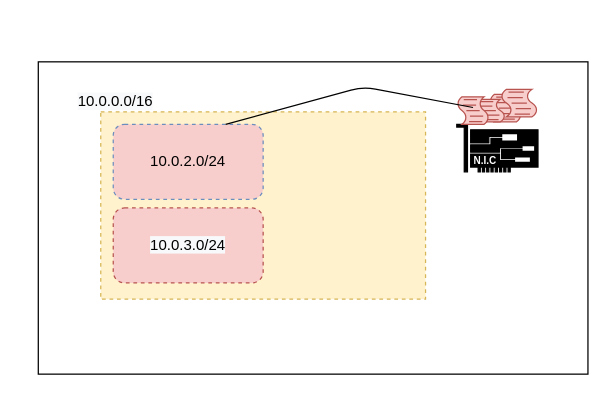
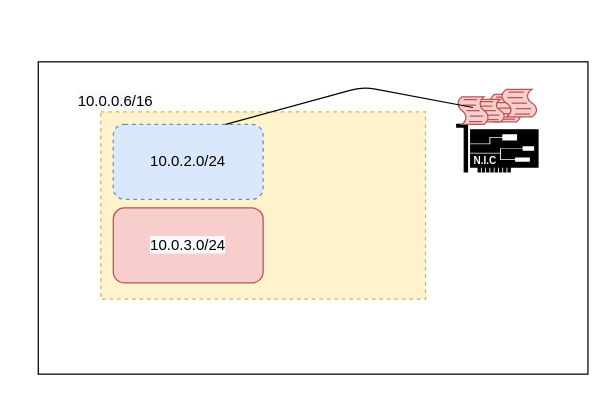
- <mxCell id="12" value="&lt;span style=&quot;color: rgb(0 , 0 , 0) ; font-family: &amp;#34;helvetica&amp;#34; ; font-size: 12px ; font-style: normal ; font-weight: 400 ; letter-spacing: normal ; text-align: center ; text-indent: 0px ; text-transform: none ; word-spacing: 0px ; background-color: rgb(248 , 249 , 250) ; display: inline ; float: none&quot;&gt;10.0.0.0/16&lt;/span&gt;" style="text;whiteSpace=wrap;html=1;" vertex="1" parent="1"><mxGeometry x="60" y="67" width="90" height="30" as="geometry" /></mxCell>
+ <mxCell id="12" value="&lt;span style=&quot;color: rgb(0 , 0 , 0) ; font-family: &amp;#34;helvetica&amp;#34; ; font-size: 12px ; font-style: normal ; font-weight: 400 ; letter-spacing: normal ; text-align: center ; text-indent: 0px ; text-transform: none ; word-spacing: 0px ; background-color: rgb(248 , 249 , 250) ; display: inline ; float: none&quot;&gt;10.0.0.6/16&lt;/span&gt;" style="text;whiteSpace=wrap;html=1;" vertex="1" parent="1"><mxGeometry x="60" y="67" width="90" height="30" as="geometry" /></mxCell>
- <mxCell id="4" value="10.0.2.0/24" style="rounded=1;whiteSpace=wrap;html=1;dashed=1;fillColor=#f8cecc;strokeColor=#6c8ebf;" vertex="1" parent="1"><mxGeometry x="90" y="99" width="120" height="60" as="geometry" /></mxCell>
+ <mxCell id="4" value="10.0.2.0/24" style="rounded=1;whiteSpace=wrap;html=1;dashed=1;fillColor=#dae8fc;strokeColor=#6c8ebf;" vertex="1" parent="1"><mxGeometry x="90" y="99" width="120" height="60" as="geometry" /></mxCell>
- <mxCell id="5" value="&lt;span style=&quot;color: rgb(0 , 0 , 0) ; font-family: &amp;#34;helvetica&amp;#34; ; font-size: 12px ; font-style: normal ; font-weight: 400 ; letter-spacing: normal ; text-align: center ; text-indent: 0px ; text-transform: none ; word-spacing: 0px ; background-color: rgb(248 , 249 , 250) ; display: inline ; float: none&quot;&gt;10.0.3.0/24&lt;/span&gt;" style="rounded=1;whiteSpace=wrap;html=1;dashed=1;strokeColor=#b85450;fillColor=#f8cecc;" vertex="1" parent="1"><mxGeometry x="90" y="166" width="120" height="60" as="geometry" /></mxCell>
+ <mxCell id="5" value="&lt;span style=&quot;color: rgb(0 , 0 , 0) ; font-family: &amp;#34;helvetica&amp;#34; ; font-size: 12px ; font-style: normal ; font-weight: 400 ; letter-spacing: normal ; text-align: center ; text-indent: 0px ; text-transform: none ; word-spacing: 0px ; background-color: rgb(248 , 249 , 250) ; display: inline ; float: none&quot;&gt;10.0.3.0/24&lt;/span&gt;" style="rounded=1;whiteSpace=wrap;html=1;dashed=0;strokeColor=#b85450;fillColor=#f8cecc;" vertex="1" parent="1"><mxGeometry x="90" y="166" width="120" height="60" as="geometry" /></mxCell>
